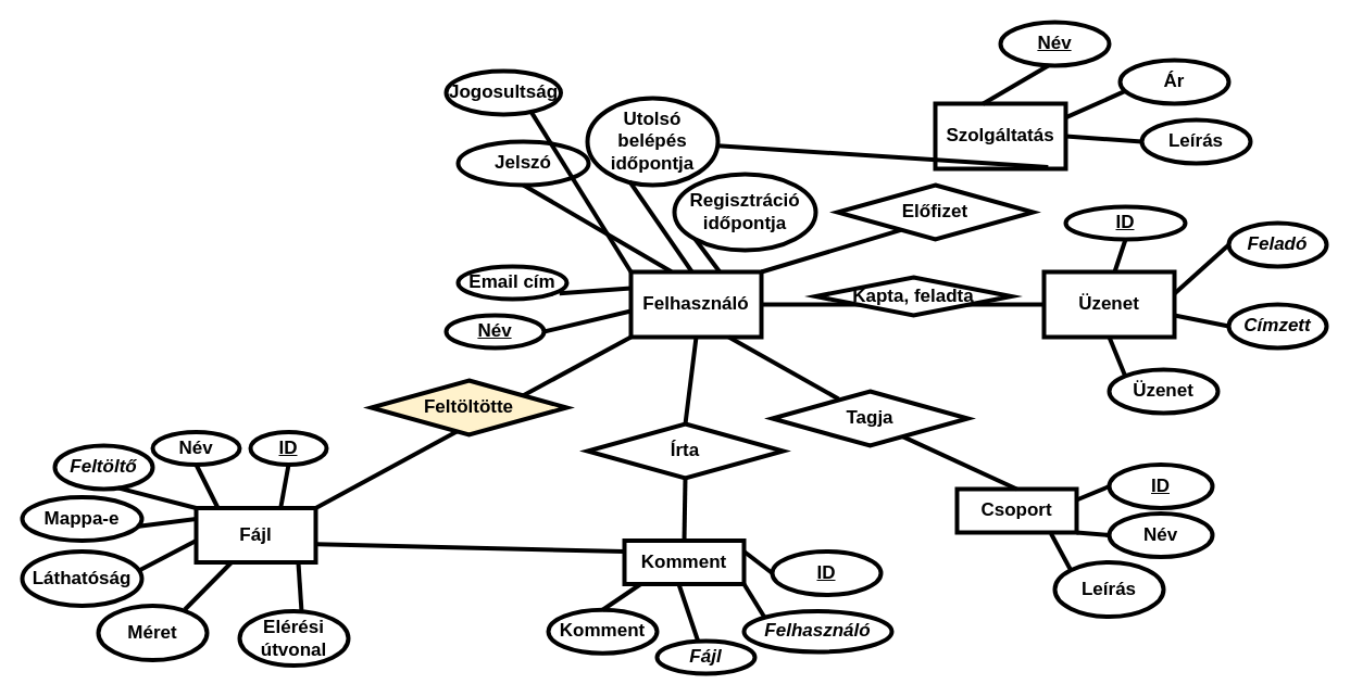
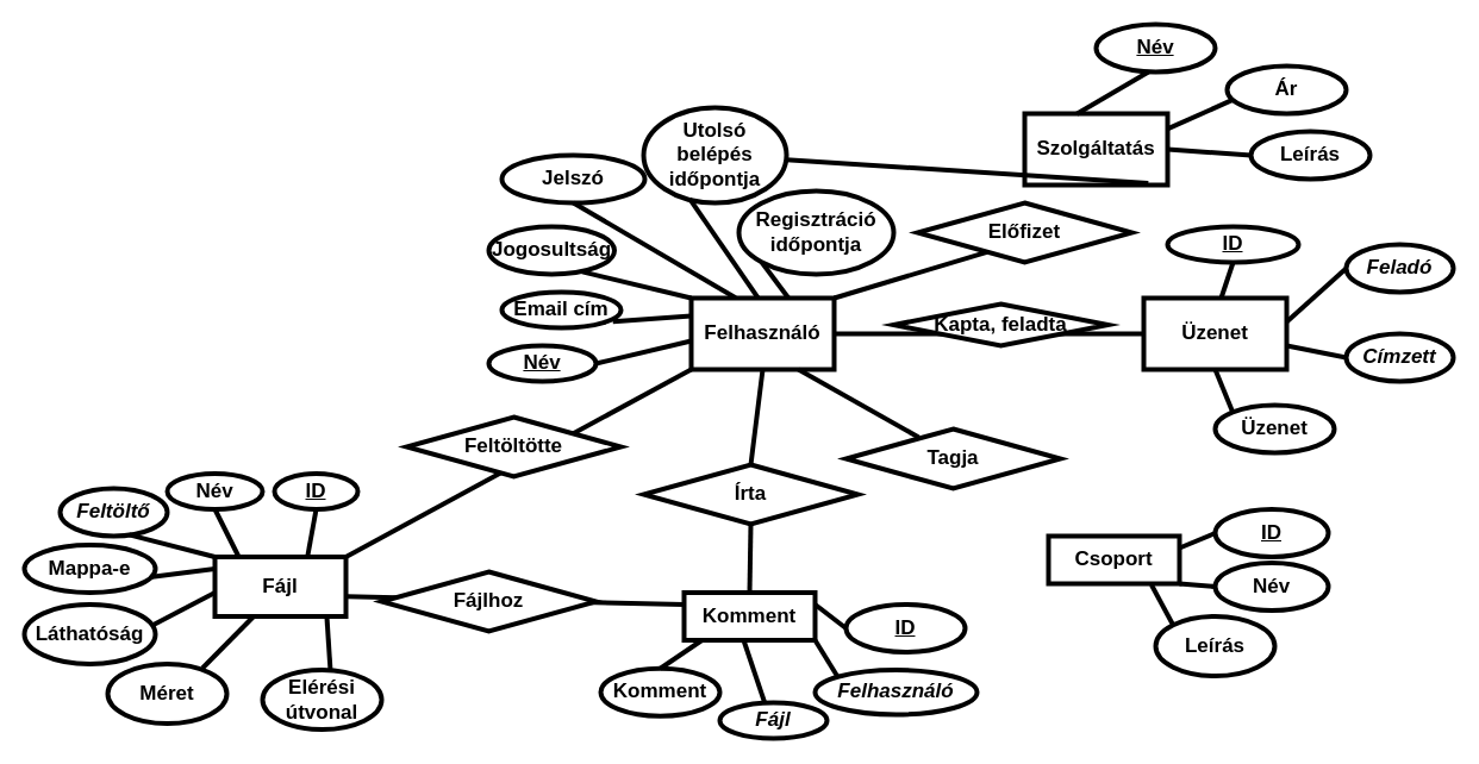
- <mxCell id="34" value="Jogosultság" style="ellipse;whiteSpace=wrap;html=1;fontSize=17;strokeWidth=4;fontStyle=1" vertex="1" parent="1"><mxGeometry x="410" y="65" width="105.5" height="40" as="geometry" /></mxCell>
+ <mxCell id="34" value="Jogosultság" style="ellipse;whiteSpace=wrap;html=1;fontSize=17;strokeWidth=4;fontStyle=1" vertex="1" parent="1"><mxGeometry x="410" y="190" width="105.5" height="40" as="geometry" /></mxCell>
- <mxCell id="20" value="Feltöltötte" style="rhombus;whiteSpace=wrap;html=1;fontSize=17;strokeWidth=4;fontStyle=1;fillColor=#fff2cc;" vertex="1" parent="1"><mxGeometry x="341" y="350" width="180" height="50" as="geometry" /></mxCell>
+ <mxCell id="20" value="Feltöltötte" style="rhombus;whiteSpace=wrap;html=1;fontSize=17;strokeWidth=4;fontStyle=1" vertex="1" parent="1"><mxGeometry x="341" y="350" width="180" height="50" as="geometry" /></mxCell>
- <mxCell id="25" value="" style="endArrow=none;html=1;rounded=0;entryX=0.75;entryY=1;entryDx=0;entryDy=0;exitX=0.5;exitY=0;exitDx=0;exitDy=0;fontSize=17;strokeWidth=4;fontStyle=1" edge="1" parent="1" source="10" target="26"><mxGeometry width="50" height="50" relative="1" as="geometry"><mxPoint x="935" y="450" as="sourcePoint" /><mxPoint x="670" y="310" as="targetPoint" /></mxGeometry></mxCell>
+ <mxCell id="21" value="Fájlhoz" style="rhombus;whiteSpace=wrap;html=1;fontSize=17;strokeWidth=4;fontStyle=1" vertex="1" parent="1"><mxGeometry x="320" y="480" width="180" height="50" as="geometry" /></mxCell>
